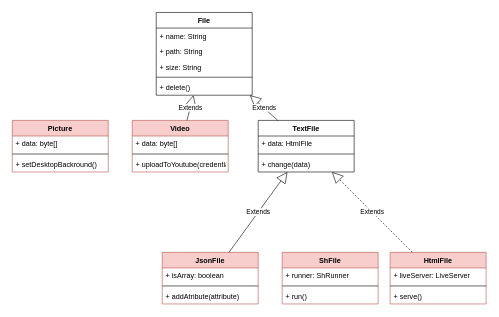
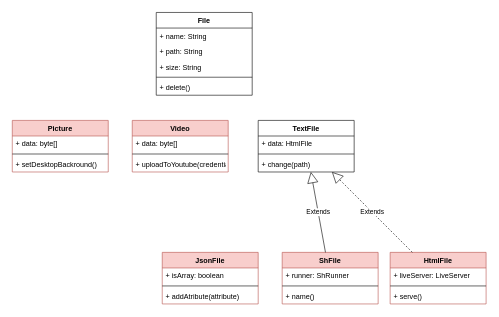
- <mxCell id="12" value="Extends" style="endArrow=block;endSize=16;endFill=0;html=1;" parent="1" source="8" target="2" edge="1"><mxGeometry width="160" relative="1" as="geometry"><mxPoint x="400" y="250" as="sourcePoint" /><mxPoint x="530" y="0" as="targetPoint" /></mxGeometry></mxCell>
- <mxCell id="36" value="Extends" style="endArrow=block;endSize=16;endFill=0;html=1;" parent="1" source="28" target="2" edge="1"><mxGeometry width="160" relative="1" as="geometry"><mxPoint x="479.389" y="210" as="sourcePoint" /><mxPoint x="390.611" y="116" as="targetPoint" /></mxGeometry></mxCell>
- <mxCell id="11" value="+ change(data)" style="text;strokeColor=none;fillColor=none;align=left;verticalAlign=top;spacingLeft=4;spacingRight=4;overflow=hidden;rotatable=0;points=[[0,0.5],[1,0.5]];portConstraint=eastwest;" parent="8" vertex="1"><mxGeometry y="60" width="160" height="26" as="geometry" /></mxCell>
+ <mxCell id="11" value="+ change(path)" style="text;strokeColor=none;fillColor=none;align=left;verticalAlign=top;spacingLeft=4;spacingRight=4;overflow=hidden;rotatable=0;points=[[0,0.5],[1,0.5]];portConstraint=eastwest;" parent="8" vertex="1"><mxGeometry y="60" width="160" height="26" as="geometry" /></mxCell>
- <mxCell id="25" value="Extends" style="endArrow=block;endSize=16;endFill=0;html=1;" parent="1" source="17" target="8" edge="1"><mxGeometry width="160" relative="1" as="geometry"><mxPoint x="479.389" y="210" as="sourcePoint" /><mxPoint x="450" y="360" as="targetPoint" /></mxGeometry></mxCell>
+ <mxCell id="26" value="Extends" style="endArrow=block;endSize=16;endFill=0;html=1;" parent="1" source="13" target="8" edge="1"><mxGeometry width="160" relative="1" as="geometry"><mxPoint x="391.273" y="430" as="sourcePoint" /><mxPoint x="488.727" y="296" as="targetPoint" /></mxGeometry></mxCell>
- <mxCell id="16" value="+ run()" style="text;strokeColor=none;fillColor=none;align=left;verticalAlign=top;spacingLeft=4;spacingRight=4;overflow=hidden;rotatable=0;points=[[0,0.5],[1,0.5]];portConstraint=eastwest;" parent="13" vertex="1"><mxGeometry y="60" width="160" height="26" as="geometry" /></mxCell>
+ <mxCell id="16" value="+ name()" style="text;strokeColor=none;fillColor=none;align=left;verticalAlign=top;spacingLeft=4;spacingRight=4;overflow=hidden;rotatable=0;points=[[0,0.5],[1,0.5]];portConstraint=eastwest;" parent="13" vertex="1"><mxGeometry y="60" width="160" height="26" as="geometry" /></mxCell>
